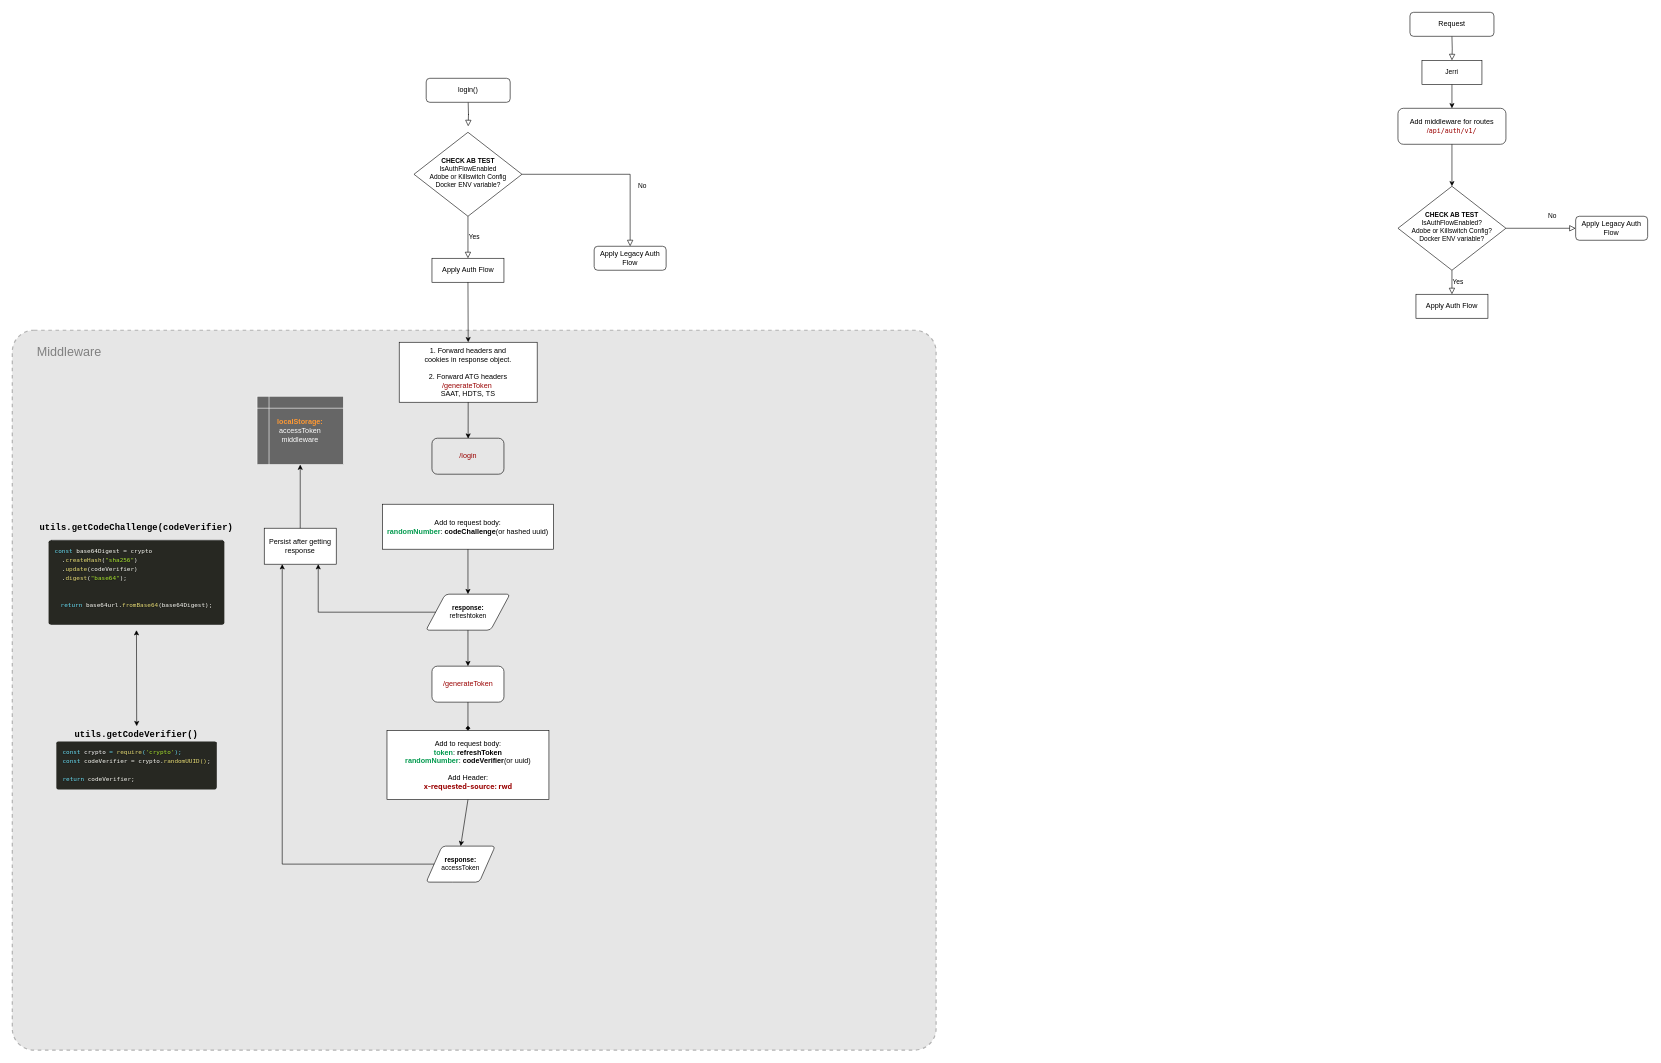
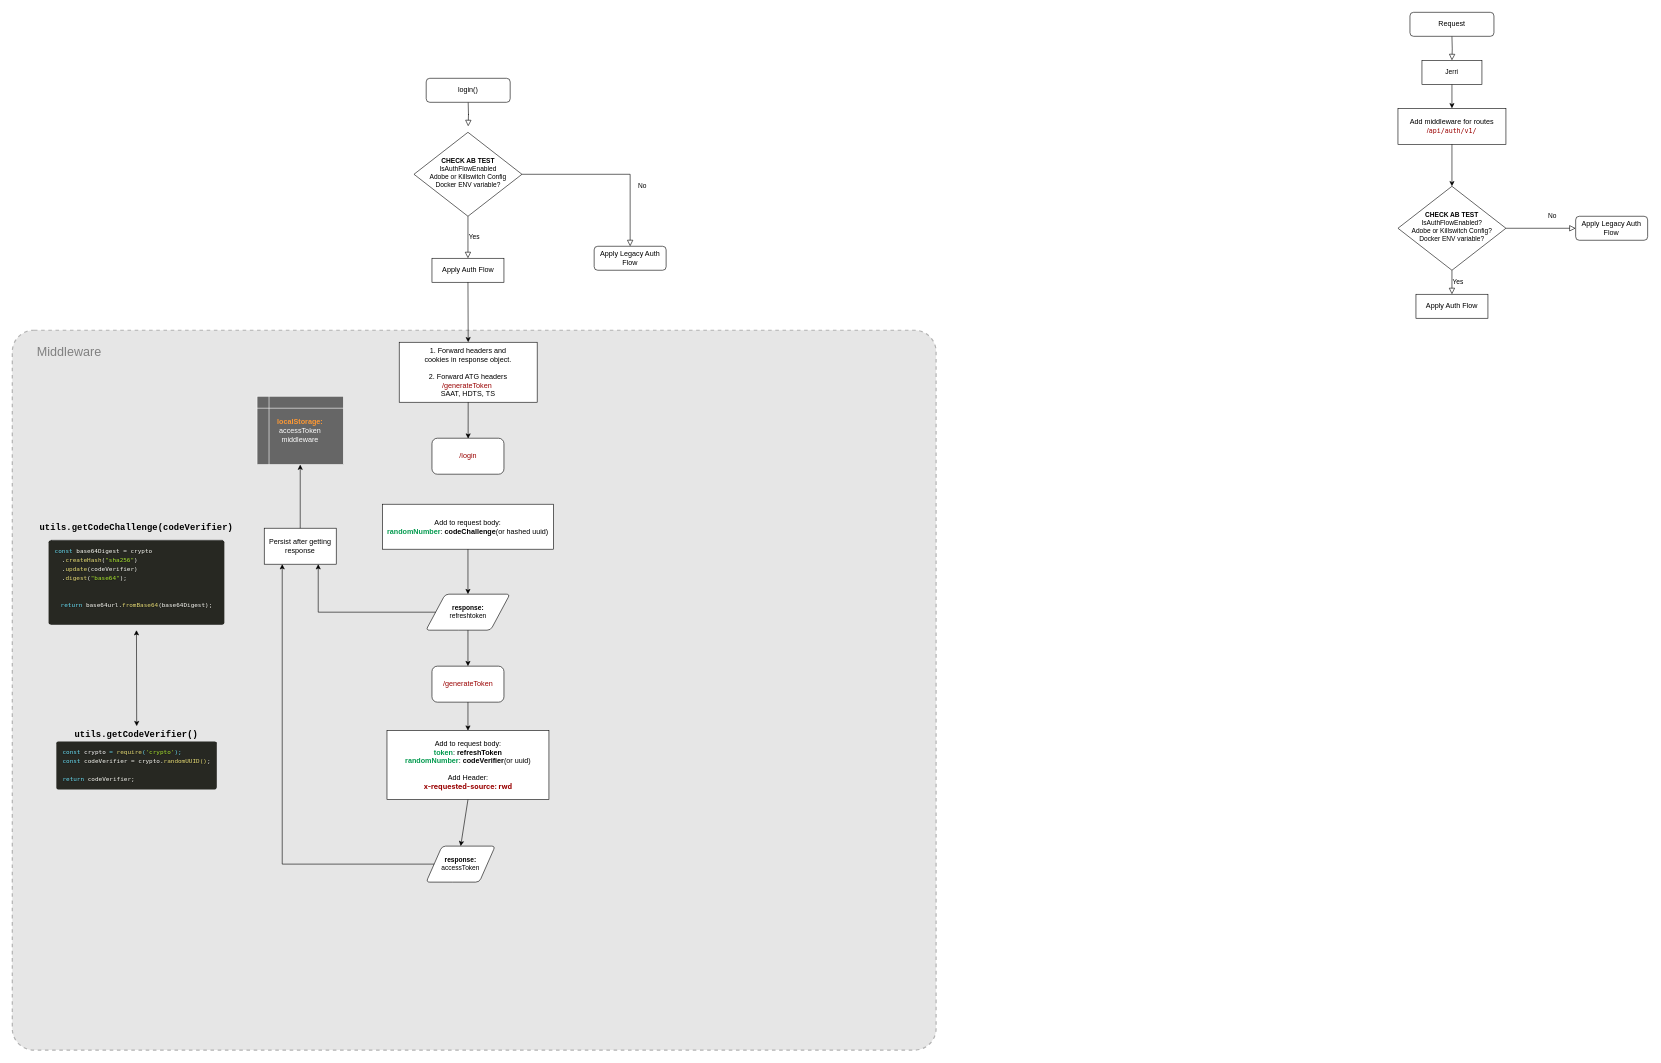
- <mxCell id="41" value="Add middleware for routes&lt;br&gt;&lt;font color=&quot;#990000&quot;&gt;/&lt;span style=&quot;font-family: menlo, monospace; font-size: 11px; text-align: left;&quot;&gt;api/auth/v1/&lt;/span&gt;&lt;/font&gt;" style="whiteSpace=wrap;html=1;rounded=1;" parent="1" vertex="1"><mxGeometry x="2330" y="180" width="180" height="60" as="geometry" /></mxCell>
+ <mxCell id="41" value="Add middleware for routes&lt;br&gt;&lt;font color=&quot;#990000&quot;&gt;/&lt;span style=&quot;font-family: menlo, monospace; font-size: 11px; text-align: left;&quot;&gt;api/auth/v1/&lt;/span&gt;&lt;/font&gt;" style="rounded=0;whiteSpace=wrap;html=1;" parent="1" vertex="1"><mxGeometry x="2330" y="180" width="180" height="60" as="geometry" /></mxCell>
- <mxCell id="19" value="&lt;span style=&quot;color: rgb(153, 0, 0); font-size: 12px; text-align: left;&quot;&gt;/login&lt;/span&gt;" style="rounded=1;whiteSpace=wrap;html=1;fontFamily=Helvetica;fontSize=11;fontColor=#000000;fillColor=#e6e6e6;" parent="1" vertex="1"><mxGeometry x="719.62" y="730" width="120" height="60" as="geometry" /></mxCell>
+ <mxCell id="19" value="&lt;span style=&quot;color: rgb(153, 0, 0); font-size: 12px; text-align: left;&quot;&gt;/login&lt;/span&gt;" style="rounded=1;whiteSpace=wrap;html=1;fontFamily=Helvetica;fontSize=11;fontColor=#000000;" parent="1" vertex="1"><mxGeometry x="719.62" y="730" width="120" height="60" as="geometry" /></mxCell>
- <mxCell id="22" value="" style="endArrow=diamond;html=1;rounded=0;fontFamily=Helvetica;fontSize=11;fontColor=#000000;exitX=0.5;exitY=1;exitDx=0;exitDy=0;entryX=0.5;entryY=0;entryDx=0;entryDy=0;" parent="1" source="20" target="21" edge="1"><mxGeometry width="50" height="50" relative="1" as="geometry"><mxPoint x="938.52" y="1220" as="sourcePoint" /><mxPoint x="988.52" y="1170" as="targetPoint" /></mxGeometry></mxCell>
+ <mxCell id="22" value="" style="endArrow=classic;html=1;rounded=0;fontFamily=Helvetica;fontSize=11;fontColor=#000000;exitX=0.5;exitY=1;exitDx=0;exitDy=0;entryX=0.5;entryY=0;entryDx=0;entryDy=0;" parent="1" source="20" target="21" edge="1"><mxGeometry width="50" height="50" relative="1" as="geometry"><mxPoint x="938.52" y="1220" as="sourcePoint" /><mxPoint x="988.52" y="1170" as="targetPoint" /></mxGeometry></mxCell>
